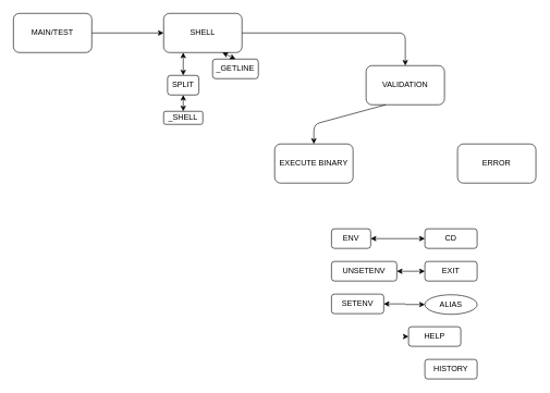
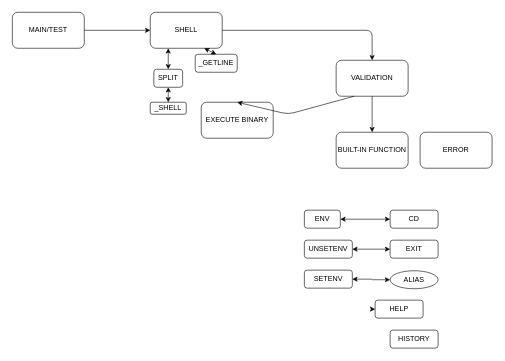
+ <mxCell id="13" value="" style="endArrow=classic;html=1;exitX=0.5;exitY=1;exitDx=0;exitDy=0;" edge="1" parent="1" source="9" target="11"><mxGeometry width="50" height="50" relative="1" as="geometry"><mxPoint x="20" y="350" as="sourcePoint" /><mxPoint x="70" y="300" as="targetPoint" /></mxGeometry></mxCell>
- <mxCell id="12" value="EXECUTE BINARY" style="rounded=1;whiteSpace=wrap;html=1;" vertex="1" parent="1"><mxGeometry x="420" y="220" width="120" height="60" as="geometry" /></mxCell>
+ <mxCell id="12" value="EXECUTE BINARY" style="rounded=1;whiteSpace=wrap;html=1;" vertex="1" parent="1"><mxGeometry x="335" y="170" width="120" height="60" as="geometry" /></mxCell>
+ <mxCell id="11" value="BUILT-IN FUNCTION" style="rounded=1;whiteSpace=wrap;html=1;" vertex="1" parent="1"><mxGeometry x="560" y="220" width="120" height="60" as="geometry" /></mxCell>
- <mxCell id="22" value="UNSETENV" style="rounded=1;whiteSpace=wrap;html=1;" vertex="1" parent="1"><mxGeometry x="507" y="400" width="100" height="30" as="geometry" /></mxCell>
+ <mxCell id="22" value="UNSETENV" style="rounded=1;whiteSpace=wrap;html=1;" vertex="1" parent="1"><mxGeometry x="507" y="400" width="80" height="30" as="geometry" /></mxCell>
